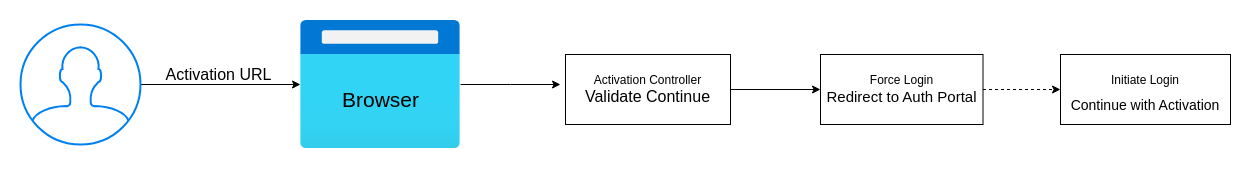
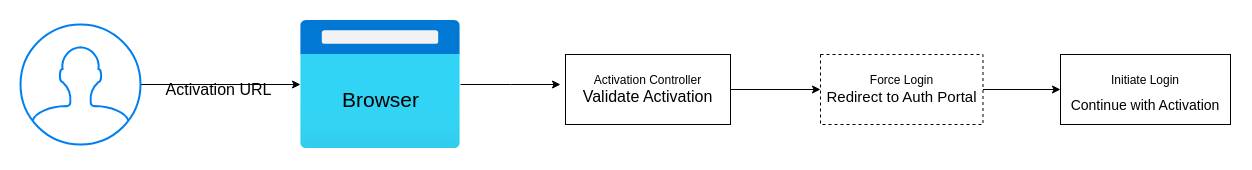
- <mxCell id="12" value="Activation URL" style="text;html=1;align=center;verticalAlign=middle;resizable=0;points=[];autosize=1;strokeColor=none;fillColor=none;fontSize=16;" parent="1" vertex="1"><mxGeometry x="157.5" y="64" width="120" height="20" as="geometry" /></mxCell>
+ <mxCell id="12" value="Activation URL" style="text;html=1;align=center;verticalAlign=middle;resizable=0;points=[];autosize=1;strokeColor=none;fillColor=none;fontSize=16;" parent="1" vertex="1"><mxGeometry x="157.5" y="79" width="120" height="20" as="geometry" /></mxCell>
- <mxCell id="7" value="Activation Controller&lt;br&gt;&lt;font style=&quot;font-size: 16px&quot;&gt;Validate Continue&lt;/font&gt;" style="rounded=0;whiteSpace=wrap;html=1;" parent="1" vertex="1"><mxGeometry x="565" y="54" width="165" height="70" as="geometry" /></mxCell>
+ <mxCell id="7" value="Activation Controller&lt;br&gt;&lt;font style=&quot;font-size: 16px&quot;&gt;Validate Activation&lt;/font&gt;" style="rounded=0;whiteSpace=wrap;html=1;" parent="1" vertex="1"><mxGeometry x="565" y="54" width="165" height="70" as="geometry" /></mxCell>
- <mxCell id="9" value="&lt;div&gt;&lt;font style=&quot;font-size: 12px&quot;&gt;Force Login&lt;/font&gt;&lt;/div&gt;&lt;div&gt;&lt;font style=&quot;font-size: 15px&quot;&gt; Redirect to Auth Portal &lt;/font&gt;&lt;/div&gt;" style="rounded=0;whiteSpace=wrap;html=1;" parent="1" vertex="1"><mxGeometry x="820" y="54" width="162.5" height="70" as="geometry" /></mxCell>
+ <mxCell id="9" value="&lt;div&gt;&lt;font style=&quot;font-size: 12px&quot;&gt;Force Login&lt;/font&gt;&lt;/div&gt;&lt;div&gt;&lt;font style=&quot;font-size: 15px&quot;&gt; Redirect to Auth Portal &lt;/font&gt;&lt;/div&gt;" style="rounded=0;whiteSpace=wrap;html=1;dashed=1;" parent="1" vertex="1"><mxGeometry x="820" y="54" width="162.5" height="70" as="geometry" /></mxCell>
- <mxCell id="8" style="edgeStyle=orthogonalEdgeStyle;rounded=0;orthogonalLoop=1;jettySize=auto;html=1;entryX=0;entryY=0.5;entryDx=0;entryDy=0;fontSize=16;dashed=1;" edge="1" parent="1" source="9" target="11"><mxGeometry relative="1" as="geometry" /></mxCell>
+ <mxCell id="8" style="edgeStyle=orthogonalEdgeStyle;rounded=0;orthogonalLoop=1;jettySize=auto;html=1;entryX=0;entryY=0.5;entryDx=0;entryDy=0;fontSize=16;" edge="1" parent="1" source="9" target="11"><mxGeometry relative="1" as="geometry" /></mxCell>
